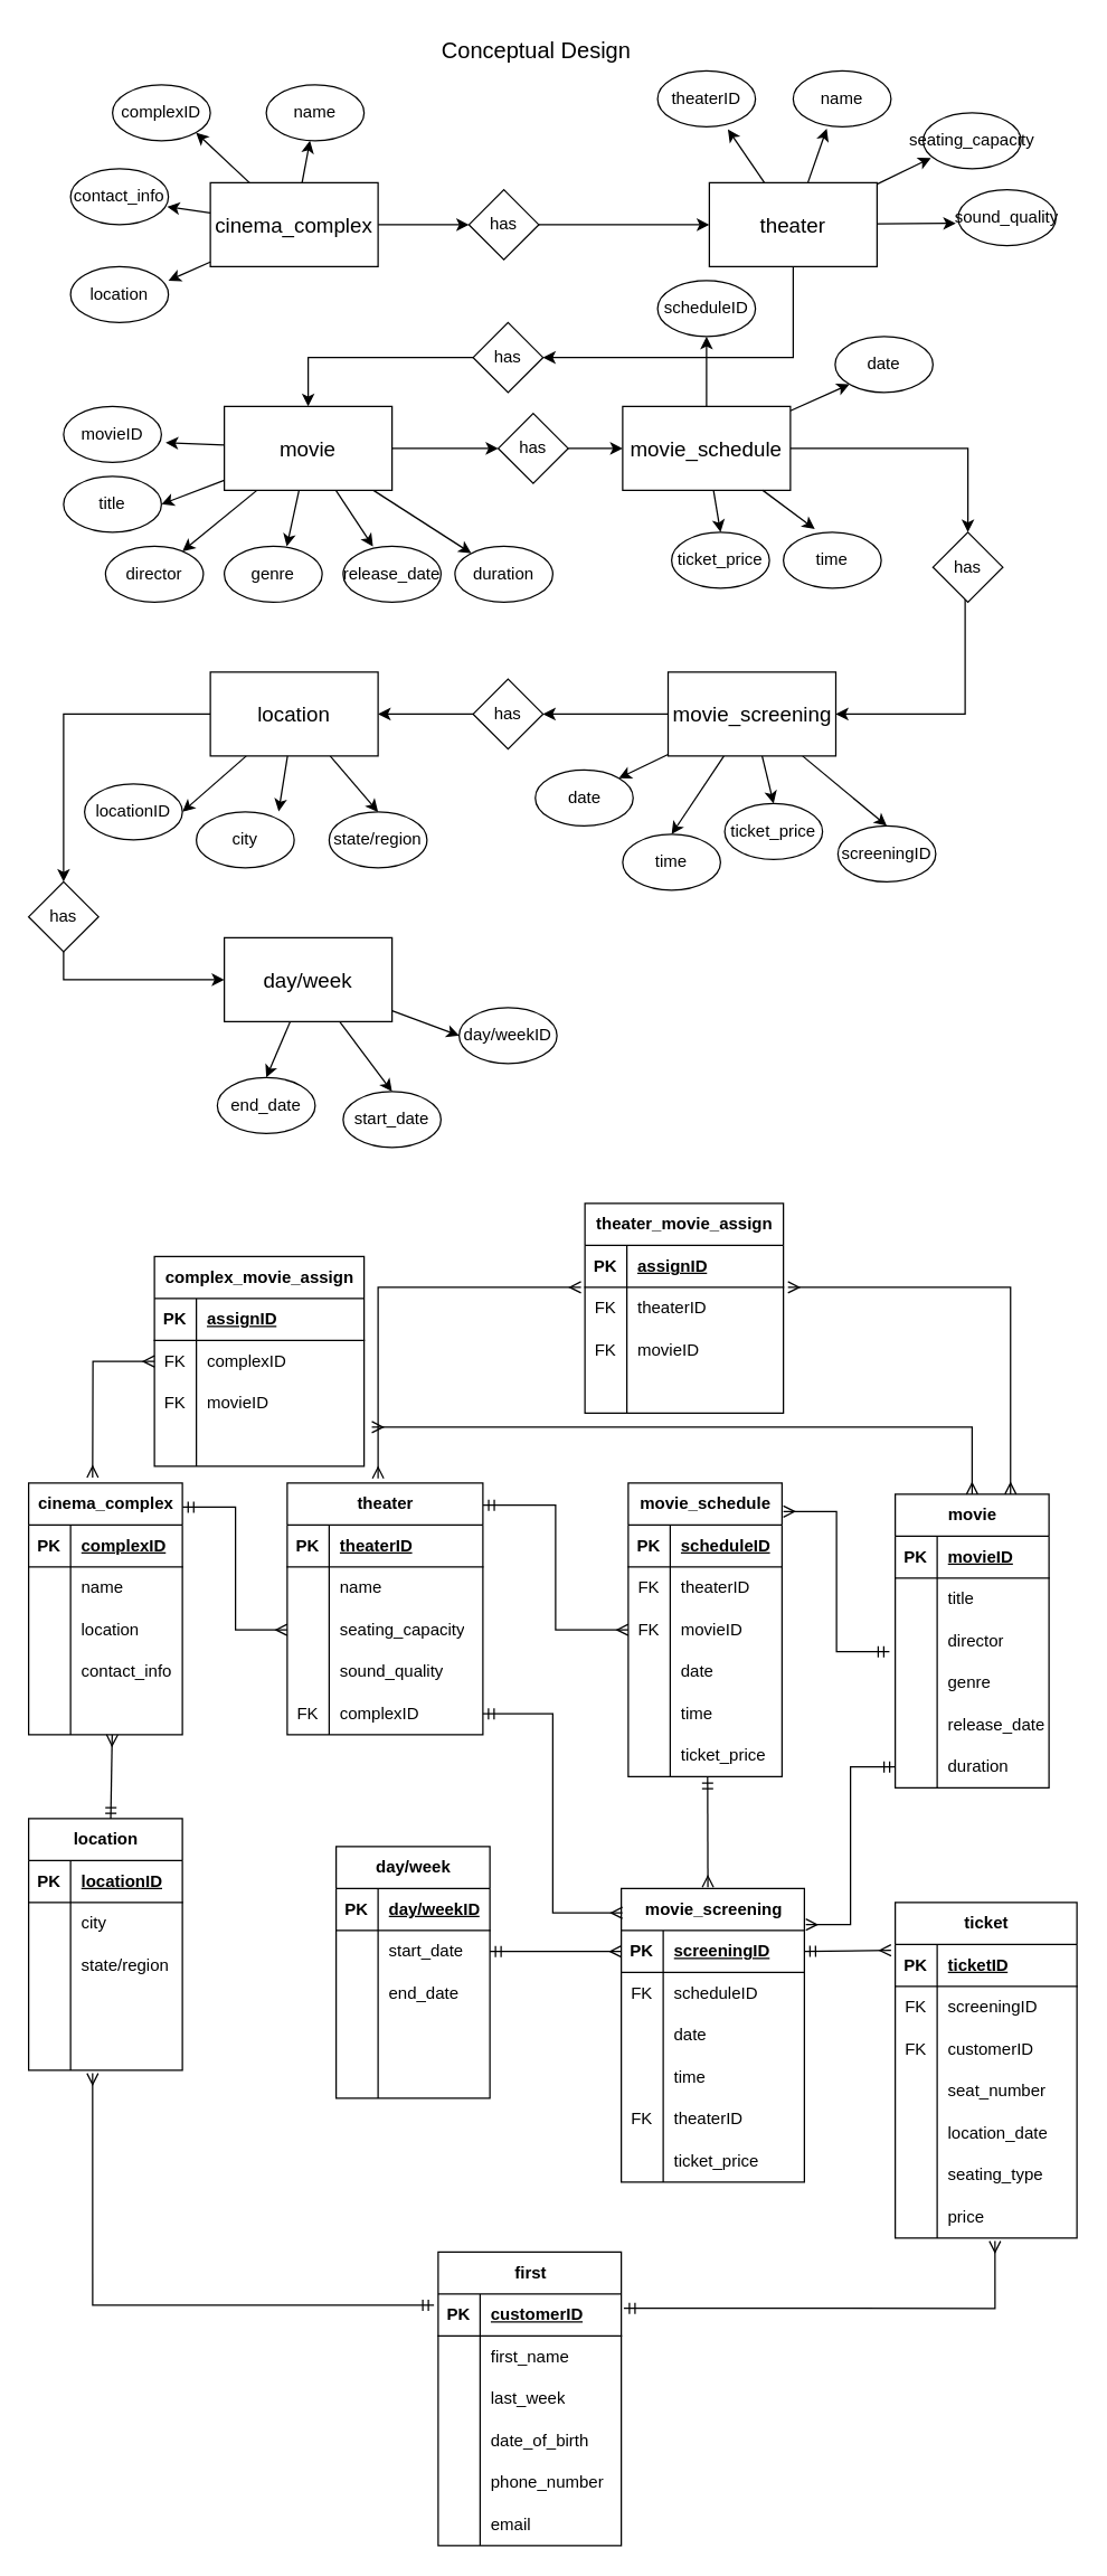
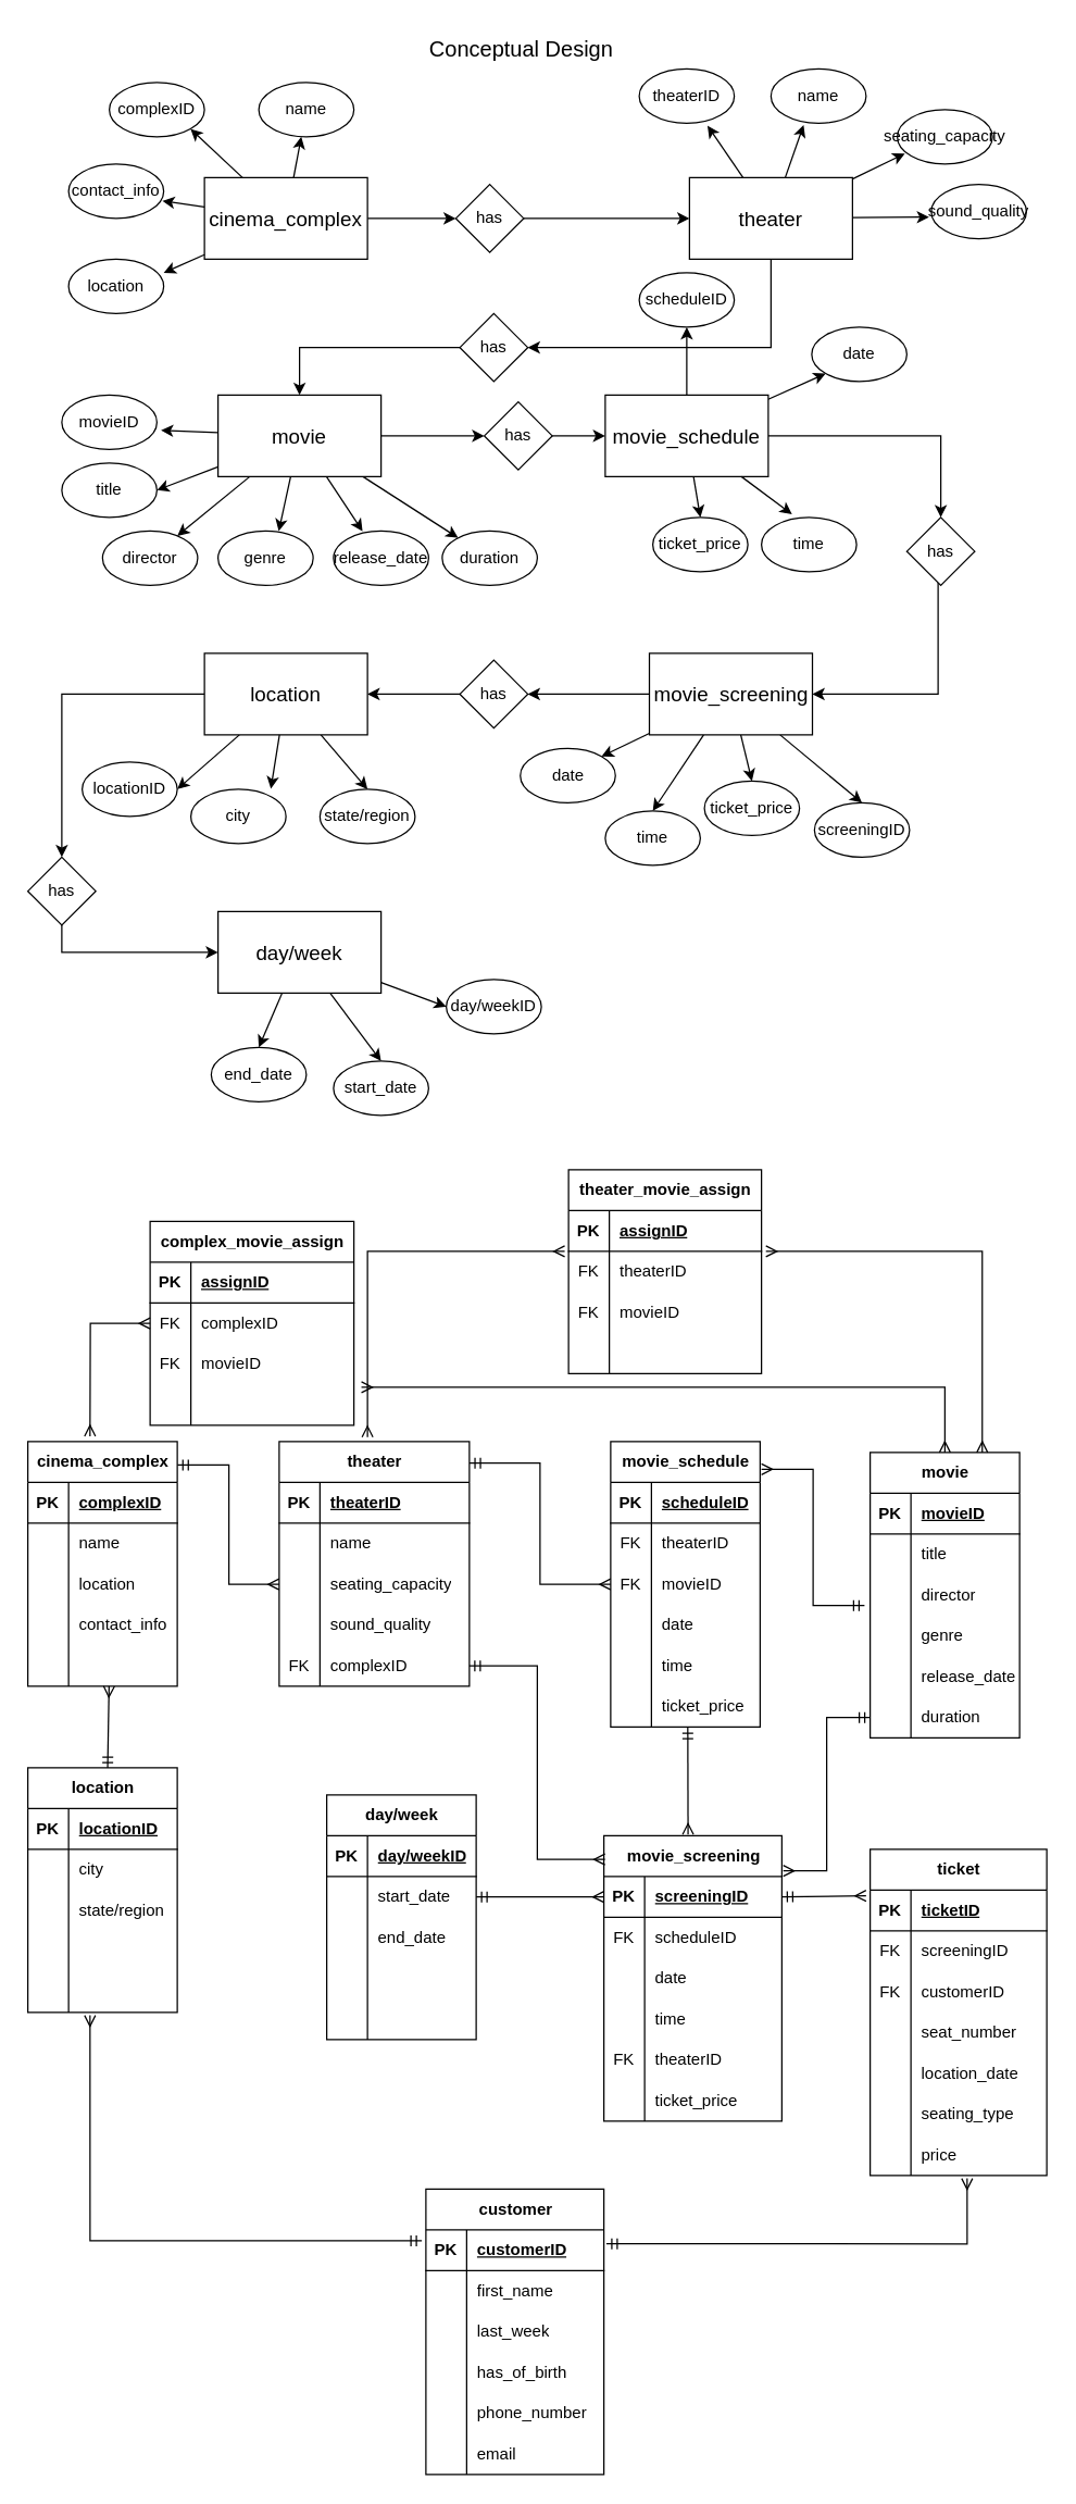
- <mxCell id="254" value="first" style="shape=table;startSize=30;container=1;collapsible=1;childLayout=tableLayout;fixedRows=1;rowLines=0;fontStyle=1;align=center;resizeLast=1;html=1;" vertex="1" parent="1"><mxGeometry x="313" y="1610" width="131" height="210" as="geometry" /></mxCell>
+ <mxCell id="254" value="customer" style="shape=table;startSize=30;container=1;collapsible=1;childLayout=tableLayout;fixedRows=1;rowLines=0;fontStyle=1;align=center;resizeLast=1;html=1;" vertex="1" parent="1"><mxGeometry x="313" y="1610" width="131" height="210" as="geometry" /></mxCell>
- <mxCell id="266" value="date_of_birth" style="shape=partialRectangle;connectable=0;fillColor=none;top=0;left=0;bottom=0;right=0;align=left;spacingLeft=6;overflow=hidden;whiteSpace=wrap;html=1;" vertex="1" parent="264"><mxGeometry x="30" width="101" height="30" as="geometry"><mxRectangle width="101" height="30" as="alternateBounds" /></mxGeometry></mxCell>
+ <mxCell id="266" value="has_of_birth" style="shape=partialRectangle;connectable=0;fillColor=none;top=0;left=0;bottom=0;right=0;align=left;spacingLeft=6;overflow=hidden;whiteSpace=wrap;html=1;" vertex="1" parent="264"><mxGeometry x="30" width="101" height="30" as="geometry"><mxRectangle width="101" height="30" as="alternateBounds" /></mxGeometry></mxCell>
